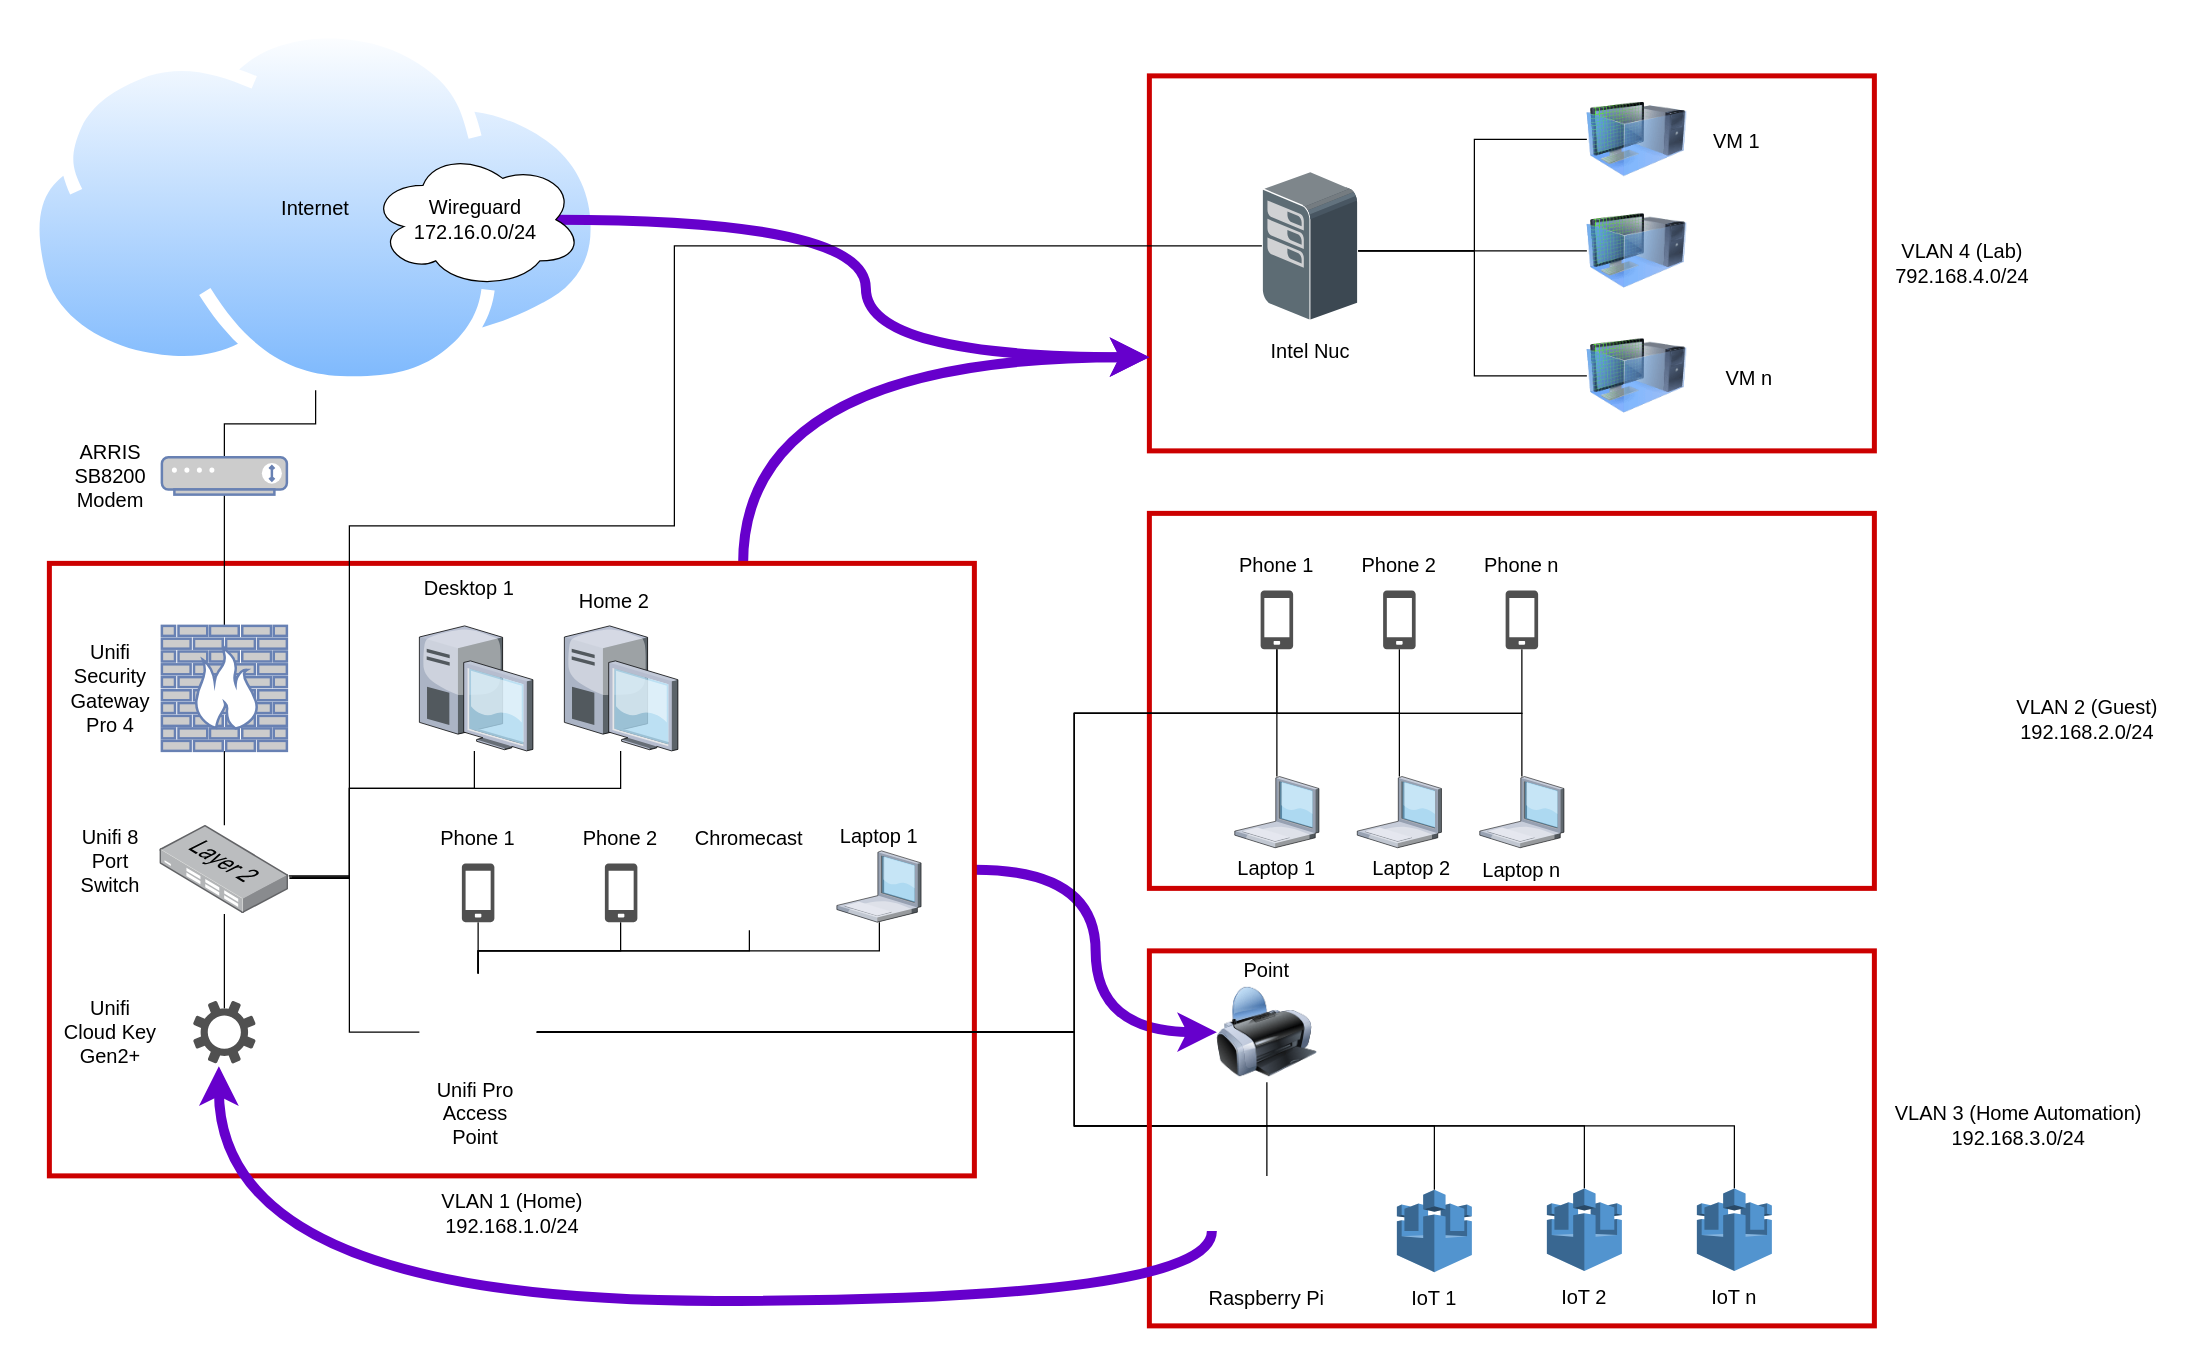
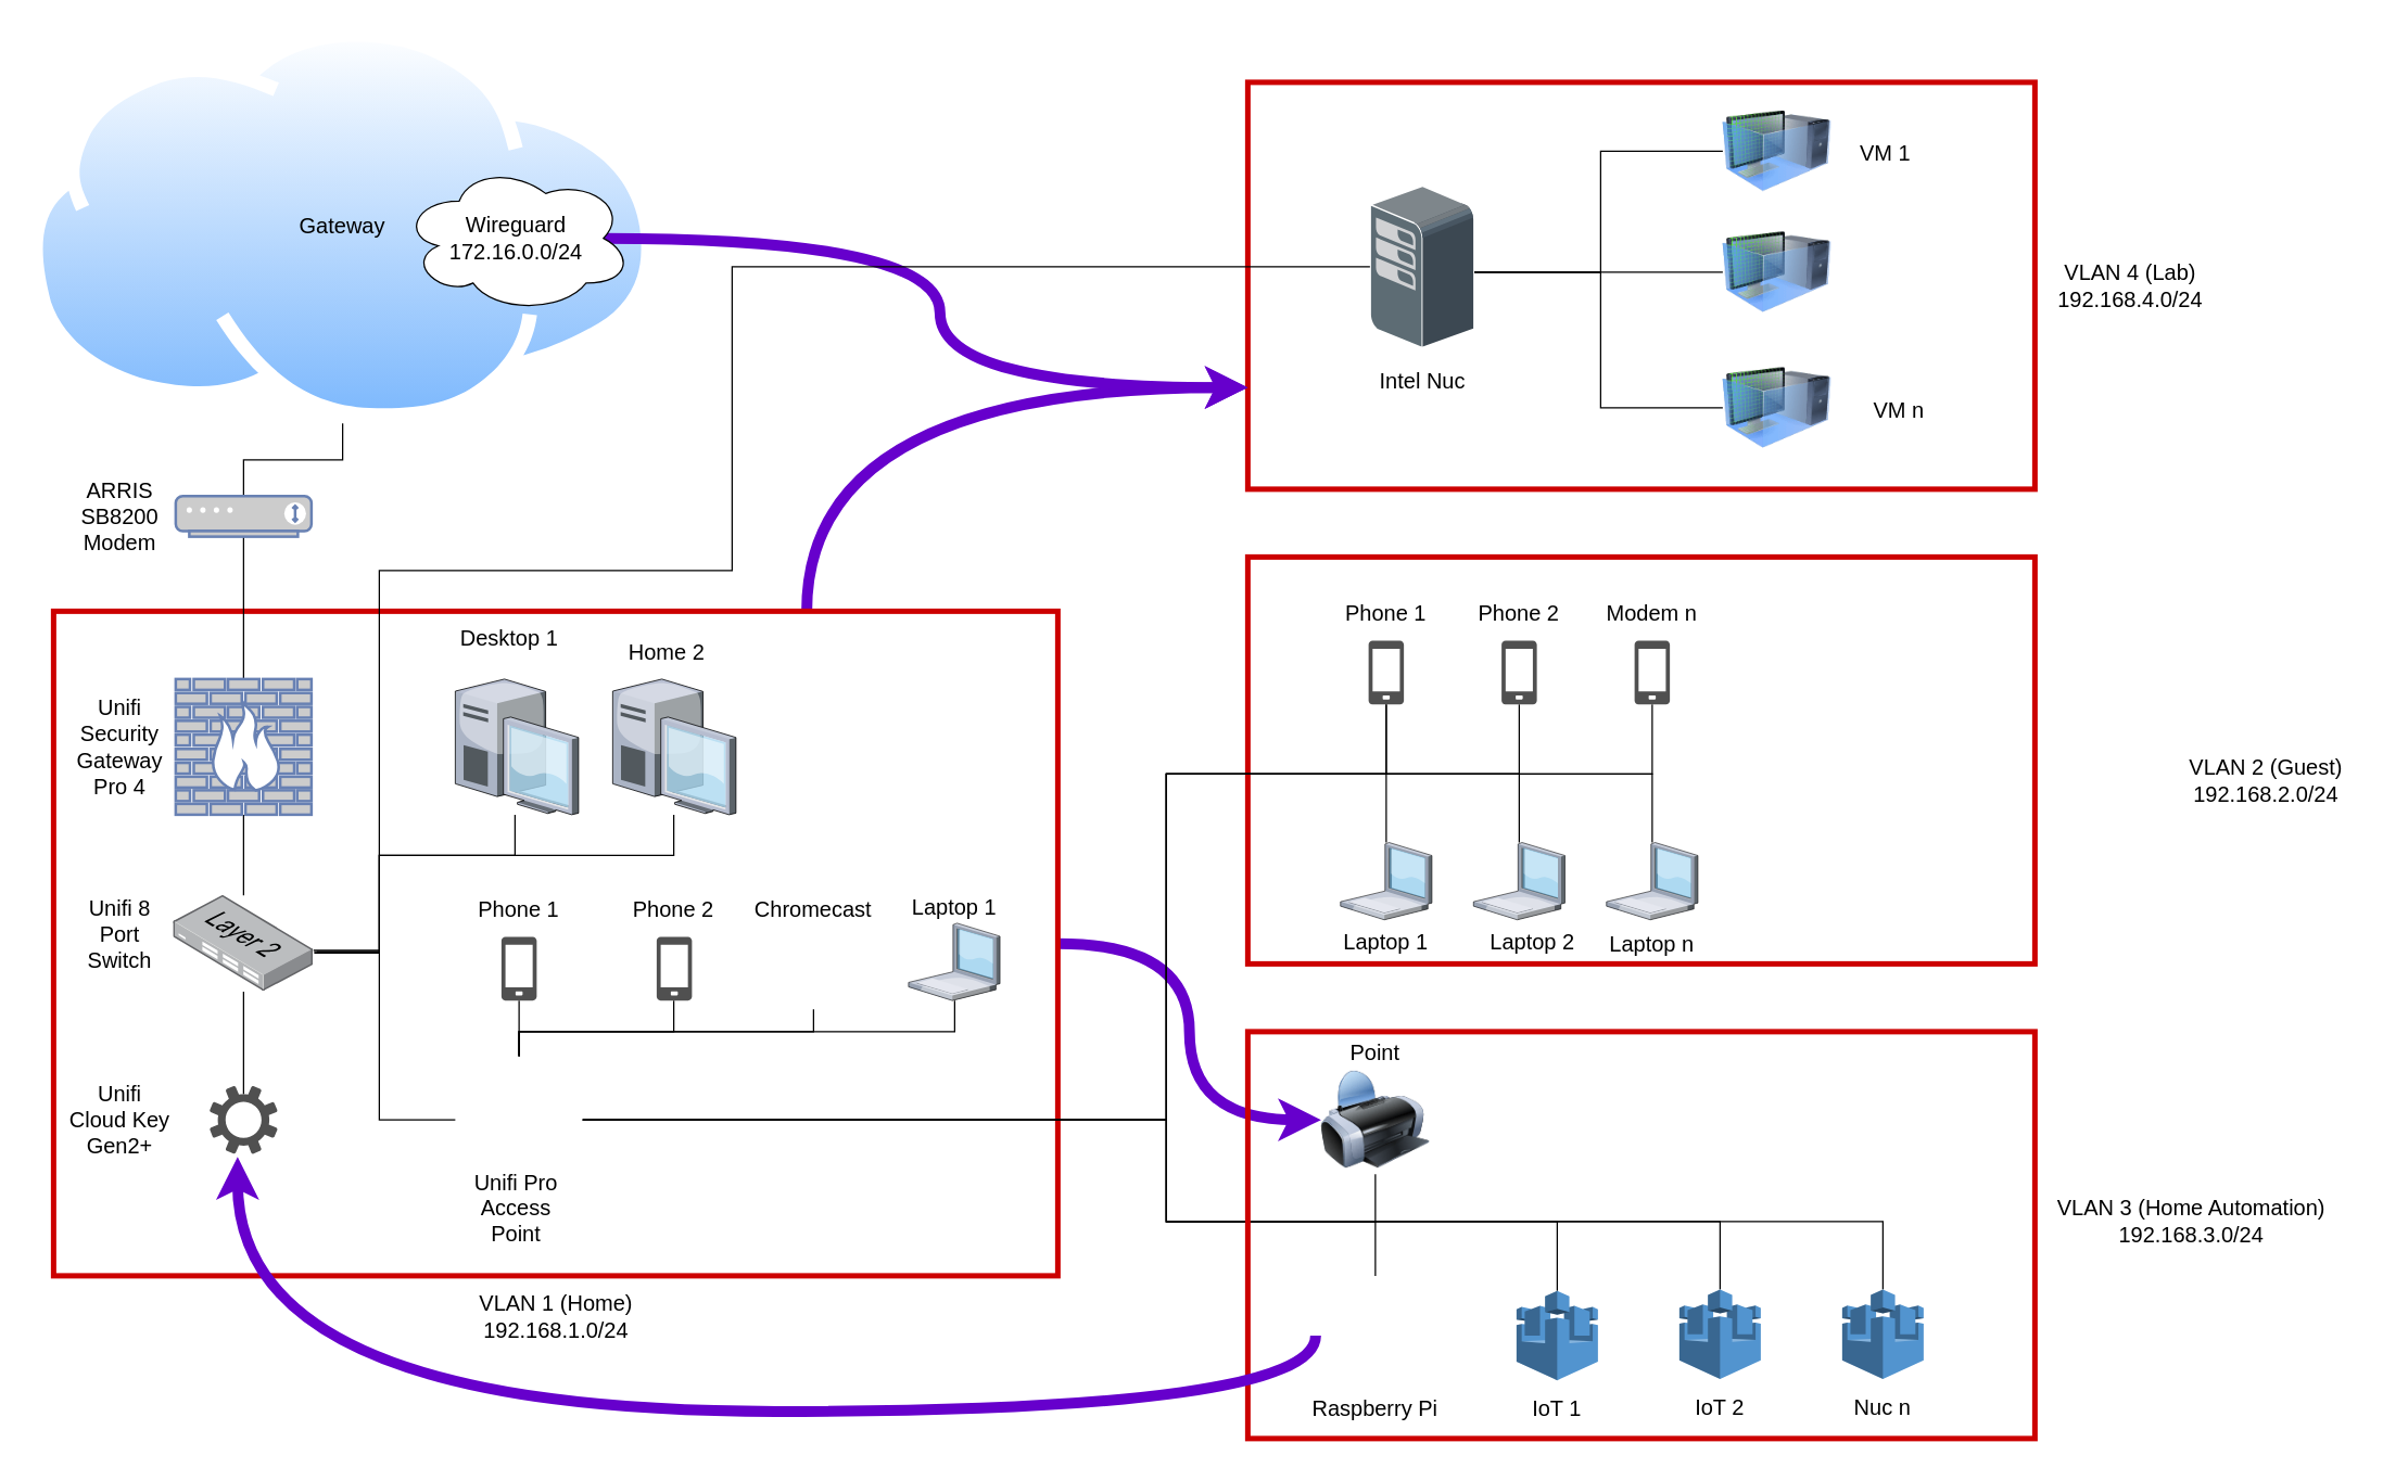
- <mxCell id="67" value="Internet" style="text;html=1;strokeColor=none;fillColor=none;align=center;verticalAlign=middle;whiteSpace=wrap;rounded=0;fontSize=16;" vertex="1" parent="1"><mxGeometry x="222.02" y="150.75" width="60" height="30" as="geometry" /></mxCell>
+ <mxCell id="67" value="Gateway" style="text;html=1;strokeColor=none;fillColor=none;align=center;verticalAlign=middle;whiteSpace=wrap;rounded=0;fontSize=16;" vertex="1" parent="1"><mxGeometry x="222.02" y="150.75" width="60" height="30" as="geometry" /></mxCell>
- <mxCell id="52" value="&lt;font style=&quot;font-size: 16px&quot;&gt;VLAN 4 (Lab)&lt;br&gt;792.168.4.0/24&lt;br&gt;&lt;/font&gt;" style="text;html=1;align=center;verticalAlign=middle;resizable=0;points=[];autosize=1;strokeColor=none;fillColor=none;" vertex="1" parent="1"><mxGeometry x="1509" y="190" width="120" height="40" as="geometry" /></mxCell>
+ <mxCell id="52" value="&lt;font style=&quot;font-size: 16px&quot;&gt;VLAN 4 (Lab)&lt;br&gt;192.168.4.0/24&lt;br&gt;&lt;/font&gt;" style="text;html=1;align=center;verticalAlign=middle;resizable=0;points=[];autosize=1;strokeColor=none;fillColor=none;" vertex="1" parent="1"><mxGeometry x="1509" y="190" width="120" height="40" as="geometry" /></mxCell>
- <mxCell id="82" value="&lt;font style=&quot;font-size: 16px&quot;&gt;Phone n&lt;br&gt;&lt;/font&gt;" style="text;html=1;strokeColor=none;fillColor=none;align=center;verticalAlign=middle;whiteSpace=wrap;rounded=0;" vertex="1" parent="1"><mxGeometry x="1177" y="441.25" width="80" height="20" as="geometry" /></mxCell>
+ <mxCell id="82" value="&lt;font style=&quot;font-size: 16px&quot;&gt;Modem n&lt;br&gt;&lt;/font&gt;" style="text;html=1;strokeColor=none;fillColor=none;align=center;verticalAlign=middle;whiteSpace=wrap;rounded=0;" vertex="1" parent="1"><mxGeometry x="1177" y="441.25" width="80" height="20" as="geometry" /></mxCell>
- <mxCell id="78" value="&lt;font style=&quot;font-size: 16px&quot;&gt;IoT n&lt;br&gt;&lt;/font&gt;" style="text;html=1;strokeColor=none;fillColor=none;align=center;verticalAlign=middle;whiteSpace=wrap;rounded=0;" vertex="1" parent="1"><mxGeometry x="1339" y="1027" width="96" height="20" as="geometry" /></mxCell>
+ <mxCell id="78" value="&lt;font style=&quot;font-size: 16px&quot;&gt;Nuc n&lt;br&gt;&lt;/font&gt;" style="text;html=1;strokeColor=none;fillColor=none;align=center;verticalAlign=middle;whiteSpace=wrap;rounded=0;" vertex="1" parent="1"><mxGeometry x="1339" y="1027" width="96" height="20" as="geometry" /></mxCell>
